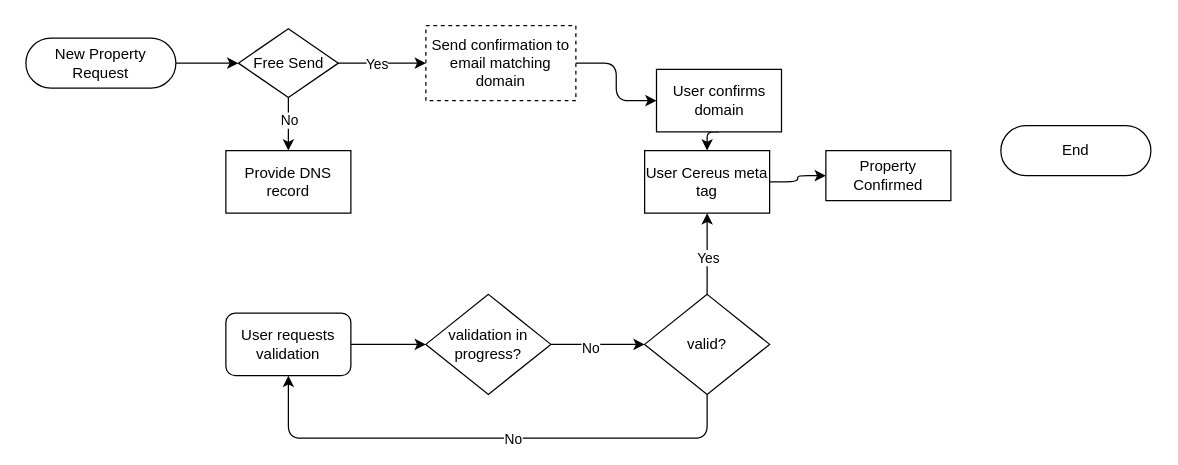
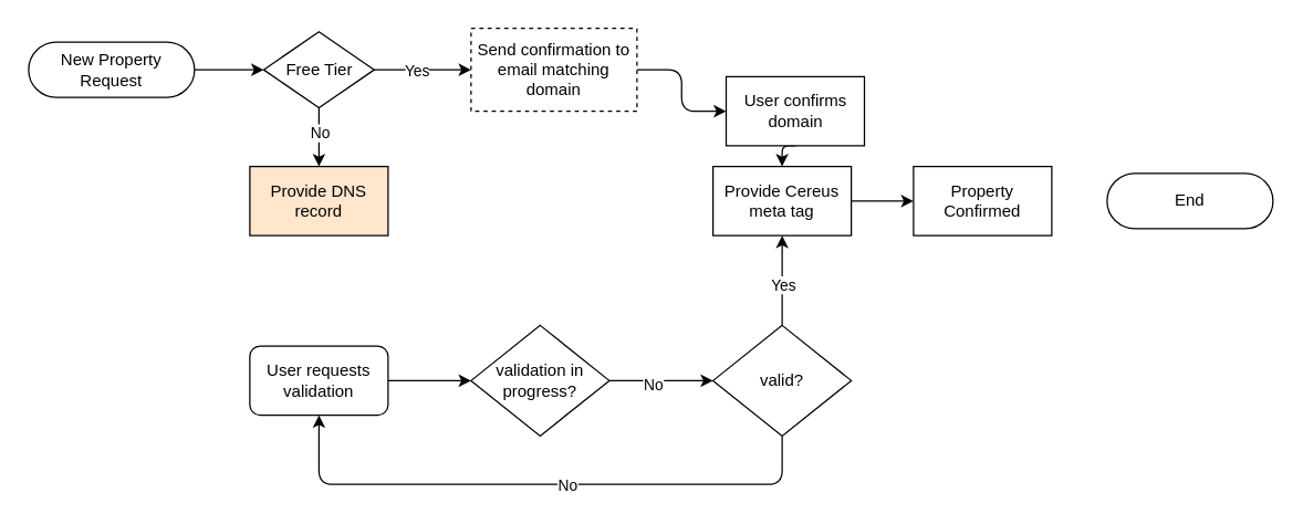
- <mxCell id="8" value="Free Send" style="shape=rhombus;html=1;dashed=0;whitespace=wrap;perimeter=rhombusPerimeter;" vertex="1" parent="1"><mxGeometry x="190" y="22.5" width="80" height="55" as="geometry" /></mxCell>
+ <mxCell id="8" value="Free Tier" style="shape=rhombus;html=1;dashed=0;whitespace=wrap;perimeter=rhombusPerimeter;" vertex="1" parent="1"><mxGeometry x="190" y="22.5" width="80" height="55" as="geometry" /></mxCell>
- <mxCell id="27" value="End" style="html=1;dashed=0;whitespace=wrap;shape=mxgraph.dfd.start;whiteSpace=wrap;" vertex="1" parent="1"><mxGeometry x="800" y="100" width="120" height="40" as="geometry" /></mxCell>
+ <mxCell id="27" value="End" style="html=1;dashed=0;whitespace=wrap;shape=mxgraph.dfd.start;whiteSpace=wrap;" vertex="1" parent="1"><mxGeometry x="800" y="125" width="120" height="40" as="geometry" /></mxCell>
- <mxCell id="26" value="Property Confirmed" style="html=1;dashed=0;whitespace=wrap;whiteSpace=wrap;" vertex="1" parent="1"><mxGeometry x="660" y="120" width="100" height="40" as="geometry" /></mxCell>
+ <mxCell id="26" value="Property Confirmed" style="html=1;dashed=0;whitespace=wrap;whiteSpace=wrap;" vertex="1" parent="1"><mxGeometry x="660" y="120" width="100" height="50" as="geometry" /></mxCell>
- <mxCell id="11" value="Provide DNS record" style="html=1;dashed=0;whitespace=wrap;whiteSpace=wrap;" vertex="1" parent="1"><mxGeometry x="180" y="120" width="100" height="50" as="geometry" /></mxCell>
+ <mxCell id="11" value="Provide DNS record" style="html=1;dashed=0;whitespace=wrap;whiteSpace=wrap;fillColor=#ffe6cc;" vertex="1" parent="1"><mxGeometry x="180" y="120" width="100" height="50" as="geometry" /></mxCell>
- <mxCell id="20" value="User Cereus meta tag" style="html=1;dashed=0;whitespace=wrap;whiteSpace=wrap;" vertex="1" parent="1"><mxGeometry x="515" y="120" width="100" height="50" as="geometry" /></mxCell>
+ <mxCell id="20" value="Provide Cereus meta tag" style="html=1;dashed=0;whitespace=wrap;whiteSpace=wrap;" vertex="1" parent="1"><mxGeometry x="515" y="120" width="100" height="50" as="geometry" /></mxCell>
